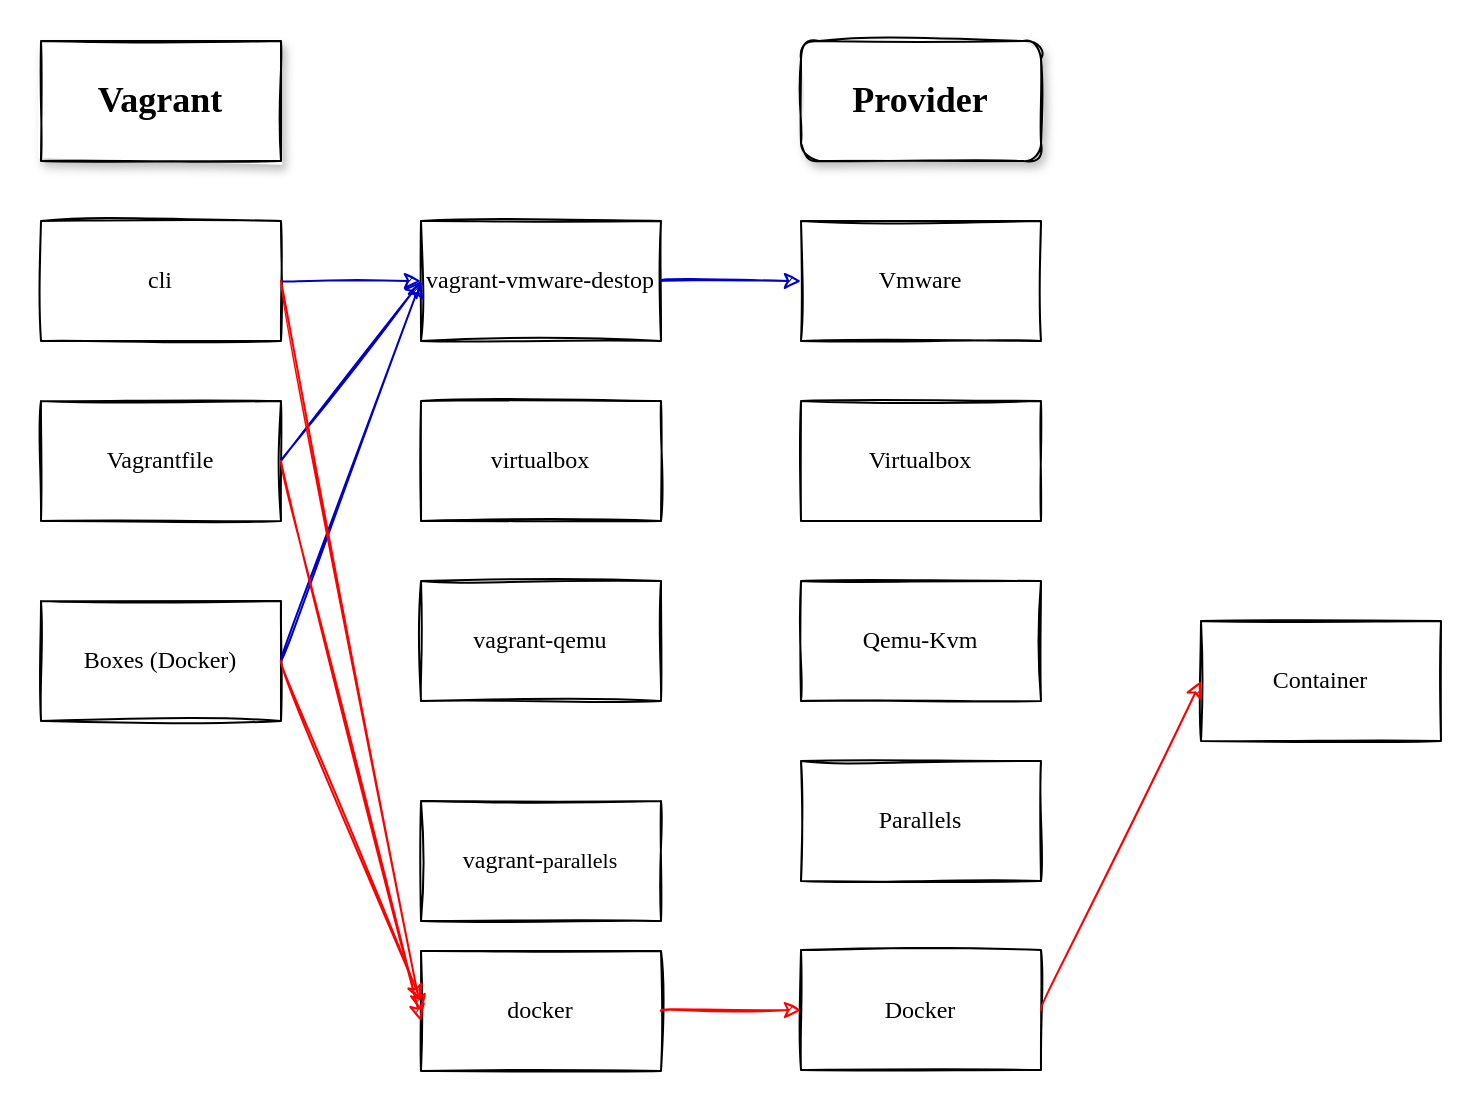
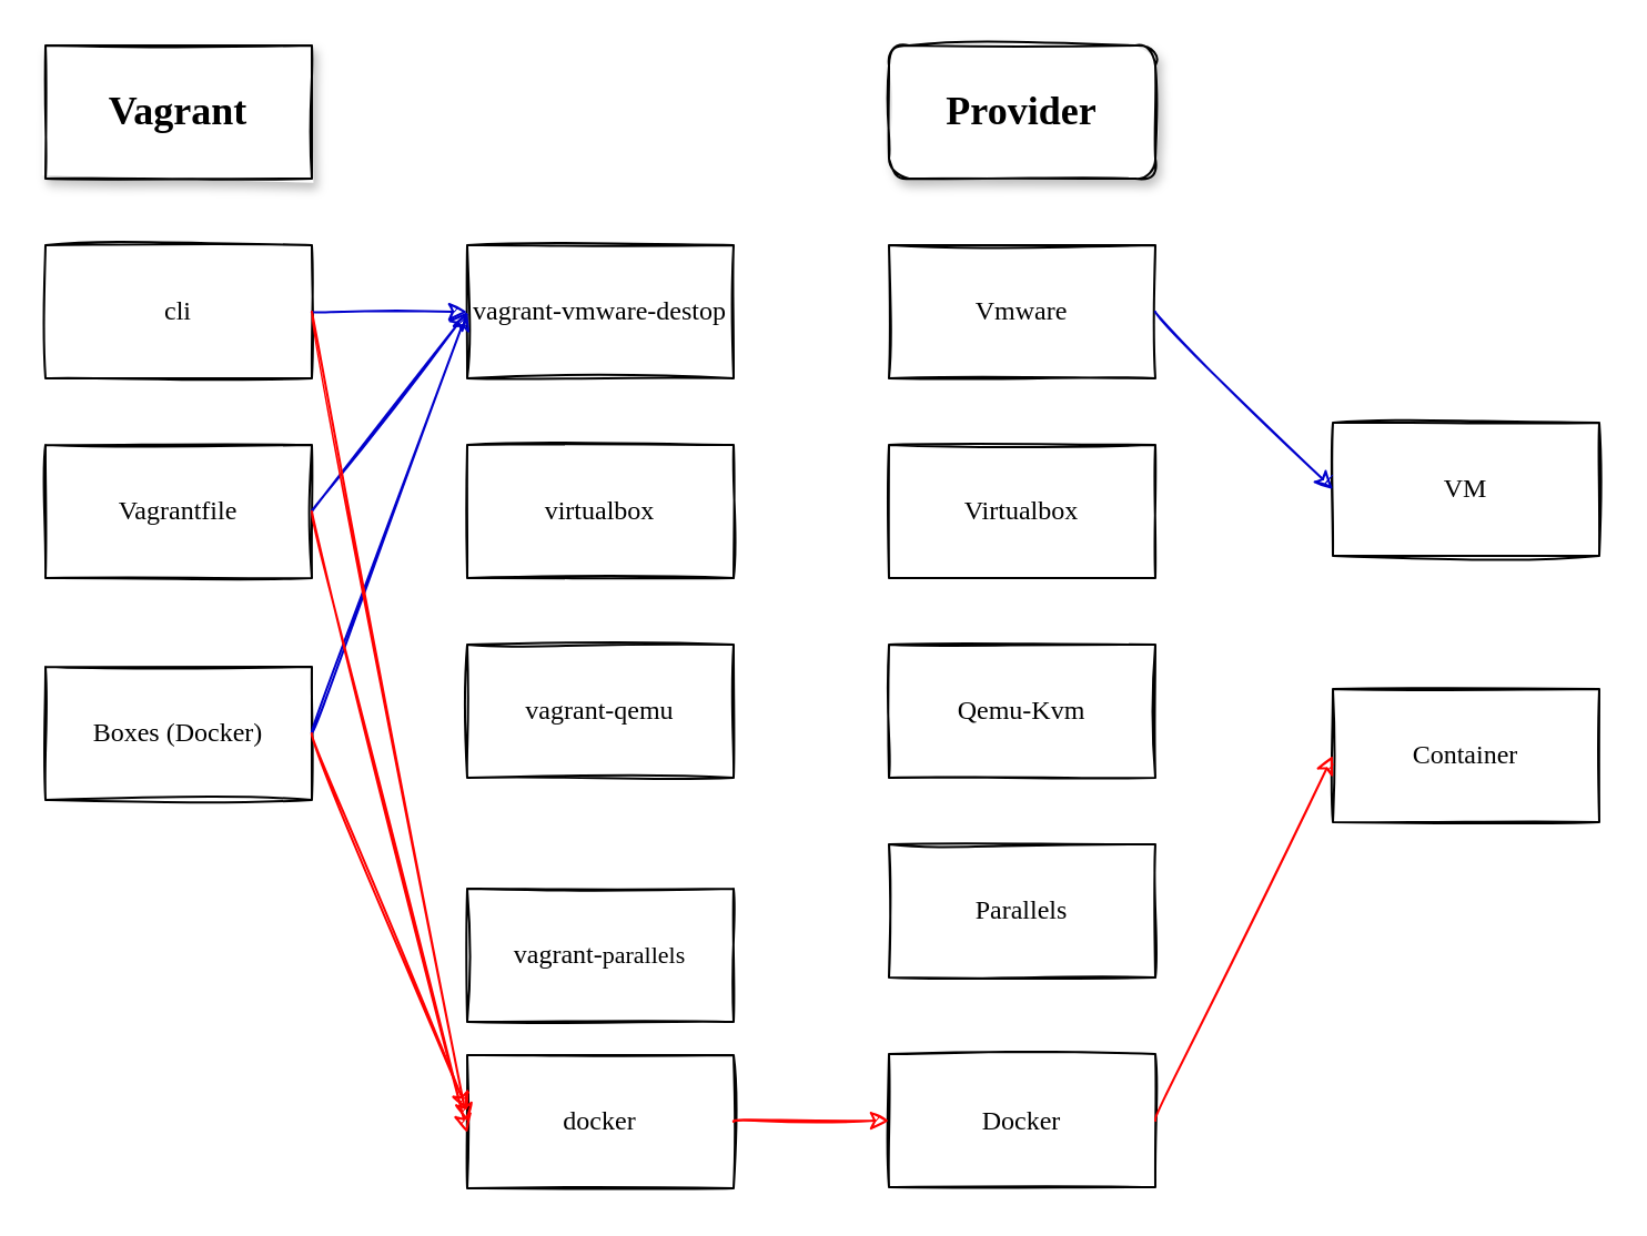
- <mxCell id="26" value="" style="endArrow=classic;html=1;sketch=1;fontFamily=Comic Sans MS;fontSize=18;fontColor=#00CC00;strokeColor=#0000CC;curved=1;exitX=1;exitY=0.5;exitDx=0;exitDy=0;entryX=0;entryY=0.5;entryDx=0;entryDy=0;" edge="1" parent="1" source="13" target="3"><mxGeometry width="50" height="50" relative="1" as="geometry"><mxPoint x="350" y="170" as="sourcePoint" /><mxPoint x="400" y="120" as="targetPoint" /></mxGeometry></mxCell>
+ <mxCell id="27" value="" style="endArrow=classic;html=1;sketch=1;fontFamily=Comic Sans MS;fontSize=18;fontColor=#00CC00;strokeColor=#0000CC;curved=1;exitX=1;exitY=0.5;exitDx=0;exitDy=0;entryX=0;entryY=0.5;entryDx=0;entryDy=0;" edge="1" parent="1" source="3" target="9"><mxGeometry width="50" height="50" relative="1" as="geometry"><mxPoint x="570" y="100" as="sourcePoint" /><mxPoint x="620" y="50" as="targetPoint" /></mxGeometry></mxCell>
+ <mxCell id="9" value="VM" style="rounded=0;whiteSpace=wrap;html=1;sketch=1;fontFamily=Comic Sans MS;" vertex="1" parent="1"><mxGeometry x="600" y="190" width="120" height="60" as="geometry" /></mxCell>
